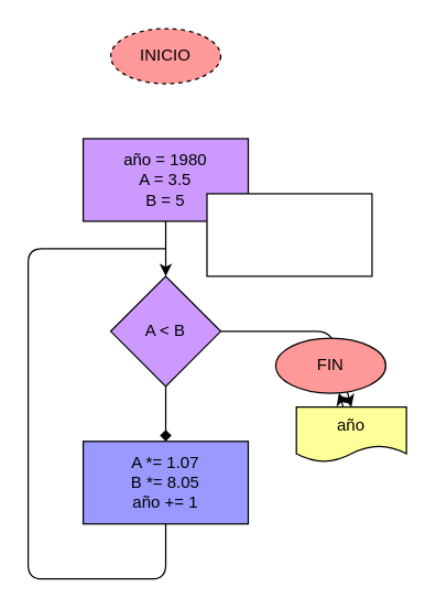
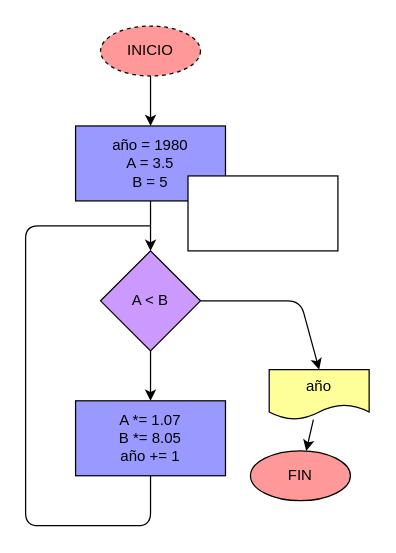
+ <mxCell id="2" value="" style="edgeStyle=none;html=1;fontColor=#000000;strokeColor=#000000;" parent="1" source="3" target="5" edge="1"><mxGeometry relative="1" as="geometry" /></mxCell>
- <mxCell id="5" value="año = 1980&lt;br&gt;A = 3.5&lt;br&gt;B = 5" style="whiteSpace=wrap;html=1;fontColor=#000000;strokeColor=#000000;fillColor=#cc99ff;" parent="1" vertex="1"><mxGeometry x="60" y="100" width="120" height="60" as="geometry" /></mxCell>
+ <mxCell id="5" value="año = 1980&lt;br&gt;A = 3.5&lt;br&gt;B = 5" style="whiteSpace=wrap;html=1;fontColor=#000000;strokeColor=#000000;fillColor=#9999FF;" parent="1" vertex="1"><mxGeometry x="60" y="100" width="120" height="60" as="geometry" /></mxCell>
- <mxCell id="13" value="FIN" style="ellipse;whiteSpace=wrap;html=1;fontColor=#000000;strokeColor=#000000;fillColor=#FF9999;" parent="1" vertex="1"><mxGeometry x="200" y="245" width="80" height="40" as="geometry" /></mxCell>
+ <mxCell id="13" value="FIN" style="ellipse;whiteSpace=wrap;html=1;fontColor=#000000;strokeColor=#000000;fillColor=#FF9999;" parent="1" vertex="1"><mxGeometry x="200" y="360" width="80" height="40" as="geometry" /></mxCell>
- <mxCell id="6" value="" style="edgeStyle=none;html=1;fontColor=#000000;strokeColor=#000000;endArrow=diamond;" parent="1" source="8" target="10" edge="1"><mxGeometry relative="1" as="geometry" /></mxCell>
+ <mxCell id="6" value="" style="edgeStyle=none;html=1;fontColor=#000000;strokeColor=#000000;" parent="1" source="8" target="10" edge="1"><mxGeometry relative="1" as="geometry" /></mxCell>
